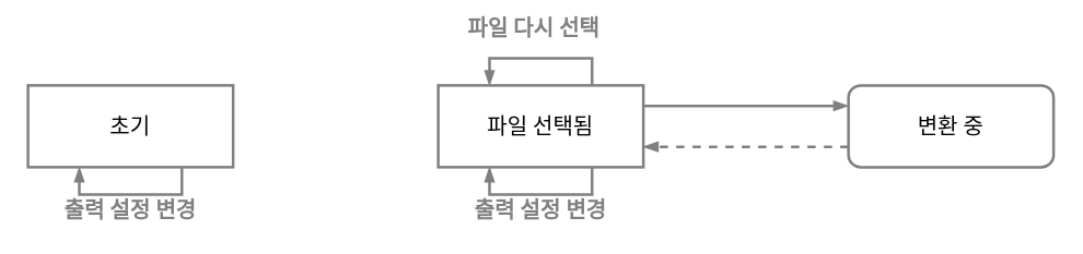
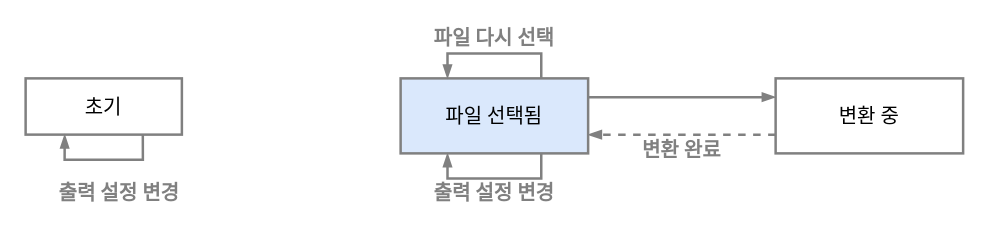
- <mxCell id="11" value="파일 다시 선택" style="text;html=1;align=center;verticalAlign=middle;whiteSpace=wrap;rounded=0;fontSize=16;fontFamily=Pretendard;fillColor=none;labelBorderColor=none;labelBackgroundColor=none;spacing=2;fontStyle=1;fontColor=#808080;" parent="1" vertex="1"><mxGeometry x="320" y="10" width="140" height="20" as="geometry" /></mxCell>
+ <mxCell id="11" value="파일 다시 선택" style="text;html=1;align=center;verticalAlign=middle;whiteSpace=wrap;rounded=0;fontSize=16;fontFamily=Pretendard;fillColor=none;labelBorderColor=none;labelBackgroundColor=none;spacing=2;fontStyle=1;fontColor=#808080;" parent="1" vertex="1"><mxGeometry x="325" y="20" width="140" height="20" as="geometry" /></mxCell>
- <mxCell id="2" value="초기" style="rounded=0;whiteSpace=wrap;html=1;fontFamily=Pretendard;fontSize=16;fontStyle=0;glass=0;shadow=0;backgroundOutline=0;strokeColor=#808080;strokeWidth=2;" parent="1" vertex="1"><mxGeometry x="20" y="62" width="150" height="60" as="geometry" /></mxCell>
+ <mxCell id="2" value="초기" style="rounded=0;whiteSpace=wrap;html=1;fontFamily=Pretendard;fontSize=16;fontStyle=0;glass=0;shadow=0;backgroundOutline=0;strokeColor=#808080;strokeWidth=2;" parent="1" vertex="1"><mxGeometry x="20" y="62" width="125" height="45" as="geometry" /></mxCell>
- <mxCell id="4" value="파일 선택됨" style="rounded=0;whiteSpace=wrap;html=1;fontFamily=Pretendard;fontSize=16;fontStyle=0;glass=0;shadow=0;backgroundOutline=0;strokeColor=#808080;strokeWidth=2;" parent="1" vertex="1"><mxGeometry x="320" y="62" width="150" height="60" as="geometry" /></mxCell>
+ <mxCell id="4" value="파일 선택됨" style="rounded=0;whiteSpace=wrap;html=1;fontFamily=Pretendard;fontSize=16;fontStyle=0;glass=0;shadow=0;backgroundOutline=0;strokeColor=#808080;strokeWidth=2;fillColor=#dae8fc;" parent="1" vertex="1"><mxGeometry x="320" y="62" width="150" height="60" as="geometry" /></mxCell>
- <mxCell id="6" value="변환 중" style="whiteSpace=wrap;html=1;fontFamily=Pretendard;fontSize=16;fontStyle=0;glass=0;shadow=0;backgroundOutline=0;strokeColor=#808080;strokeWidth=2;rounded=1;" parent="1" vertex="1"><mxGeometry x="620" y="62" width="150" height="60" as="geometry" /></mxCell>
+ <mxCell id="6" value="변환 중" style="rounded=0;whiteSpace=wrap;html=1;fontFamily=Pretendard;fontSize=16;fontStyle=0;glass=0;shadow=0;backgroundOutline=0;strokeColor=#808080;strokeWidth=2;" parent="1" vertex="1"><mxGeometry x="620" y="62" width="150" height="60" as="geometry" /></mxCell>
+ <mxCell id="7" value="변환 완료" style="text;html=1;align=center;verticalAlign=middle;whiteSpace=wrap;rounded=0;fontSize=16;fontFamily=Pretendard;fillColor=none;labelBorderColor=none;labelBackgroundColor=none;spacing=2;fontStyle=1;fontColor=#808080;" parent="1" vertex="1"><mxGeometry x="475" y="109" width="140" height="20" as="geometry" /></mxCell>
